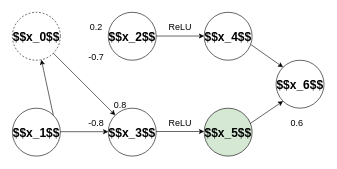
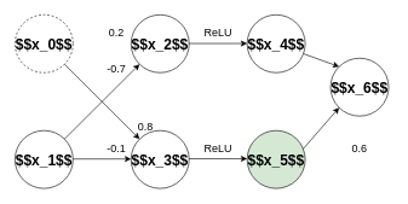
- <mxCell id="8" value="&lt;b style=&quot;font-size: 20px&quot;&gt;&lt;font style=&quot;font-size: 20px&quot;&gt;$$x_6$$&lt;/font&gt;&lt;/b&gt;" style="ellipse;whiteSpace=wrap;html=1;aspect=fixed;fontSize=20;" parent="1" vertex="1"><mxGeometry x="460" y="100" width="80" height="80" as="geometry" /></mxCell>
+ <mxCell id="8" value="&lt;b style=&quot;font-size: 20px&quot;&gt;&lt;font style=&quot;font-size: 20px&quot;&gt;$$x_6$$&lt;/font&gt;&lt;/b&gt;" style="ellipse;whiteSpace=wrap;html=1;aspect=fixed;fontSize=20;" parent="1" vertex="1"><mxGeometry x="455" y="80" width="80" height="80" as="geometry" /></mxCell>
- <mxCell id="15" value="" style="endArrow=classic;html=1;fontSize=25;exitX=1;exitY=0;exitDx=0;exitDy=0;" parent="1" source="3" target="2" edge="1"><mxGeometry width="50" height="50" relative="1" as="geometry"><mxPoint x="90" y="200" as="sourcePoint" /><mxPoint x="140" y="150" as="targetPoint" /></mxGeometry></mxCell>
+ <mxCell id="15" value="" style="endArrow=classic;html=1;fontSize=25;entryX=0;entryY=1;entryDx=0;entryDy=0;exitX=1;exitY=0;exitDx=0;exitDy=0;" parent="1" source="3" target="4" edge="1"><mxGeometry width="50" height="50" relative="1" as="geometry"><mxPoint x="90" y="200" as="sourcePoint" /><mxPoint x="140" y="150" as="targetPoint" /></mxGeometry></mxCell>
- <mxCell id="18" value="&lt;font style=&quot;font-size: 15px&quot;&gt;-0.8&lt;/font&gt;" style="text;html=1;strokeColor=none;fillColor=none;align=center;verticalAlign=middle;whiteSpace=wrap;rounded=0;fontSize=25;" parent="1" vertex="1"><mxGeometry x="140" y="190" width="40" height="20" as="geometry" /></mxCell>
+ <mxCell id="18" value="&lt;font style=&quot;font-size: 15px&quot;&gt;-0.1&lt;/font&gt;" style="text;html=1;strokeColor=none;fillColor=none;align=center;verticalAlign=middle;whiteSpace=wrap;rounded=0;fontSize=25;" parent="1" vertex="1"><mxGeometry x="140" y="190" width="40" height="20" as="geometry" /></mxCell>
